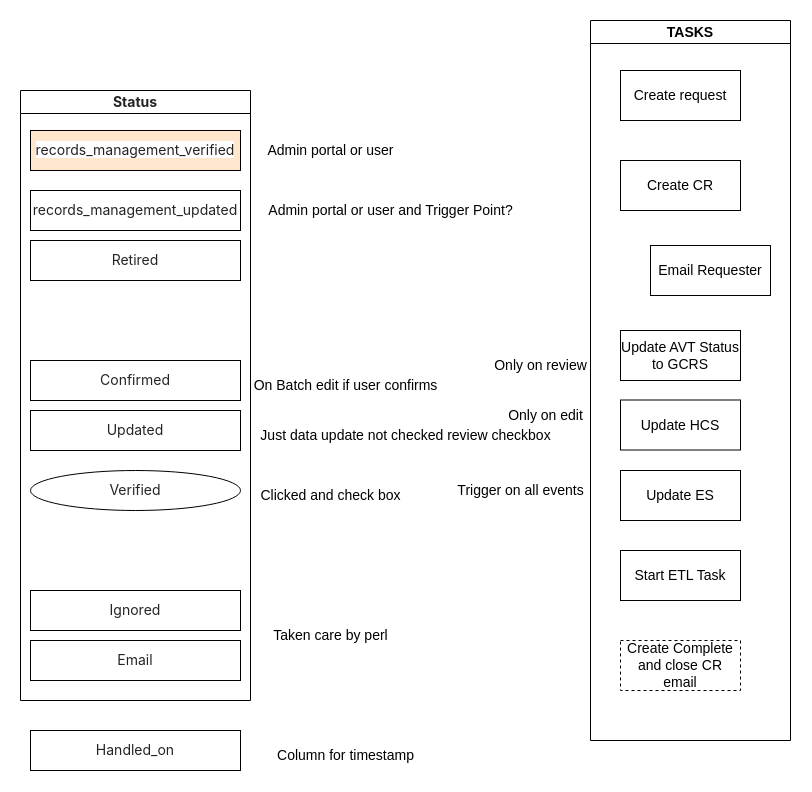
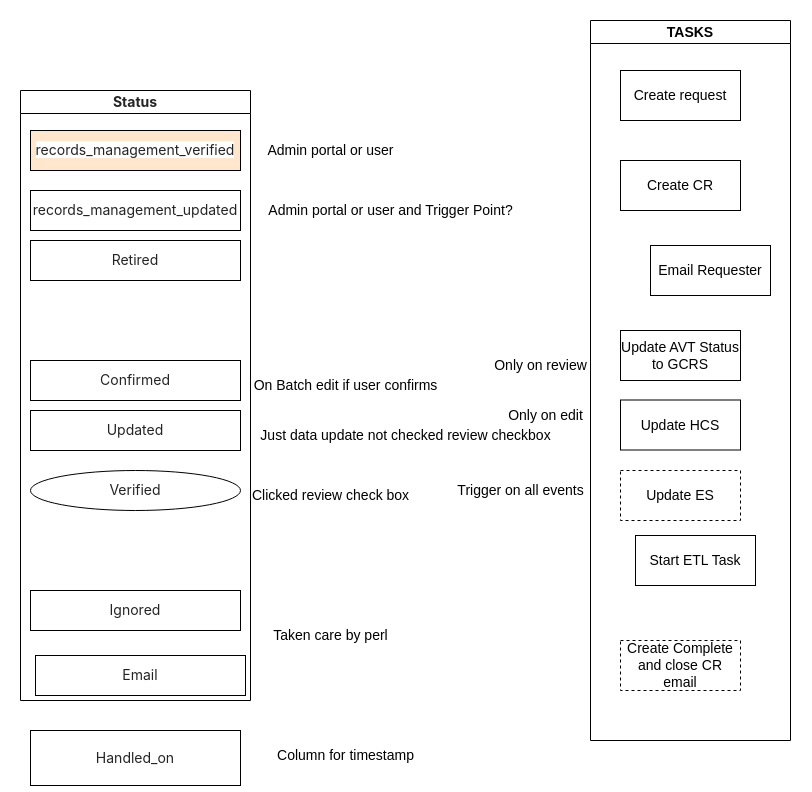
- <mxCell id="29" value="Clicked and check box" style="text;html=1;align=center;verticalAlign=middle;resizable=0;points=[];autosize=1;strokeColor=none;fillColor=none;fontSize=14;" vertex="1" parent="1"><mxGeometry x="240" y="480" width="180" height="30" as="geometry" /></mxCell>
+ <mxCell id="29" value="Clicked review check box" style="text;html=1;align=center;verticalAlign=middle;resizable=0;points=[];autosize=1;strokeColor=none;fillColor=none;fontSize=14;" vertex="1" parent="1"><mxGeometry x="240" y="480" width="180" height="30" as="geometry" /></mxCell>
- <mxCell id="7" value="&lt;span style=&quot;font-size: 14px;&quot;&gt;Update ES&lt;/span&gt;" style="rounded=0;whiteSpace=wrap;html=1;" parent="2" vertex="1"><mxGeometry x="30" y="450" width="120" height="50" as="geometry" /></mxCell>
+ <mxCell id="7" value="&lt;span style=&quot;font-size: 14px;&quot;&gt;Update ES&lt;/span&gt;" style="rounded=0;whiteSpace=wrap;html=1;dashed=1;" parent="2" vertex="1"><mxGeometry x="30" y="450" width="120" height="50" as="geometry" /></mxCell>
- <mxCell id="8" value="&lt;span style=&quot;font-size: 14px;&quot;&gt;Start ETL Task&lt;/span&gt;" style="rounded=0;whiteSpace=wrap;html=1;" parent="2" vertex="1"><mxGeometry x="30" y="530" width="120" height="50" as="geometry" /></mxCell>
+ <mxCell id="8" value="&lt;span style=&quot;font-size: 14px;&quot;&gt;Start ETL Task&lt;/span&gt;" style="rounded=0;whiteSpace=wrap;html=1;" parent="2" vertex="1"><mxGeometry x="45" y="515" width="120" height="50" as="geometry" /></mxCell>
- <mxCell id="19" value="&lt;span style=&quot;color: rgb(36, 36, 36); font-family: -apple-system, &amp;quot;system-ui&amp;quot;, &amp;quot;Segoe UI&amp;quot;, system-ui, &amp;quot;Apple Color Emoji&amp;quot;, &amp;quot;Segoe UI Emoji&amp;quot;, &amp;quot;Segoe UI Web&amp;quot;, sans-serif; text-align: left; background-color: rgb(255, 255, 255);&quot;&gt;&lt;font style=&quot;font-size: 14px;&quot;&gt;Email&lt;/font&gt;&lt;/span&gt;" style="whiteSpace=wrap;html=1;fontSize=14;" vertex="1" parent="11"><mxGeometry x="10" y="550" width="210" height="40" as="geometry" /></mxCell>
+ <mxCell id="19" value="&lt;span style=&quot;color: rgb(36, 36, 36); font-family: -apple-system, &amp;quot;system-ui&amp;quot;, &amp;quot;Segoe UI&amp;quot;, system-ui, &amp;quot;Apple Color Emoji&amp;quot;, &amp;quot;Segoe UI Emoji&amp;quot;, &amp;quot;Segoe UI Web&amp;quot;, sans-serif; text-align: left; background-color: rgb(255, 255, 255);&quot;&gt;&lt;font style=&quot;font-size: 14px;&quot;&gt;Email&lt;/font&gt;&lt;/span&gt;" style="whiteSpace=wrap;html=1;fontSize=14;" vertex="1" parent="11"><mxGeometry x="15" y="565" width="210" height="40" as="geometry" /></mxCell>
- <mxCell id="20" value="&lt;span style=&quot;color: rgb(36, 36, 36); font-family: -apple-system, &amp;quot;system-ui&amp;quot;, &amp;quot;Segoe UI&amp;quot;, system-ui, &amp;quot;Apple Color Emoji&amp;quot;, &amp;quot;Segoe UI Emoji&amp;quot;, &amp;quot;Segoe UI Web&amp;quot;, sans-serif; text-align: left; background-color: rgb(255, 255, 255);&quot;&gt;&lt;font style=&quot;font-size: 14px;&quot;&gt;Handled_on&lt;/font&gt;&lt;/span&gt;" style="whiteSpace=wrap;html=1;fontSize=14;" vertex="1" parent="1"><mxGeometry x="30" y="730" width="210" height="40" as="geometry" /></mxCell>
+ <mxCell id="20" value="&lt;span style=&quot;color: rgb(36, 36, 36); font-family: -apple-system, &amp;quot;system-ui&amp;quot;, &amp;quot;Segoe UI&amp;quot;, system-ui, &amp;quot;Apple Color Emoji&amp;quot;, &amp;quot;Segoe UI Emoji&amp;quot;, &amp;quot;Segoe UI Web&amp;quot;, sans-serif; text-align: left; background-color: rgb(255, 255, 255);&quot;&gt;&lt;font style=&quot;font-size: 14px;&quot;&gt;Handled_on&lt;/font&gt;&lt;/span&gt;" style="whiteSpace=wrap;html=1;fontSize=14;" vertex="1" parent="1"><mxGeometry x="30" y="730" width="210" height="55" as="geometry" /></mxCell>
